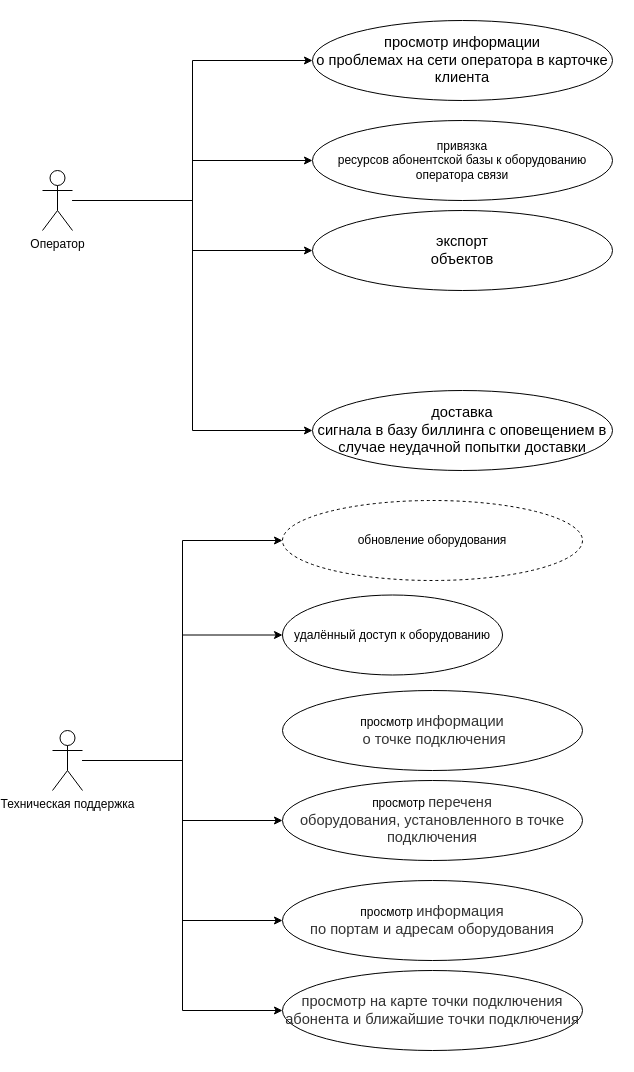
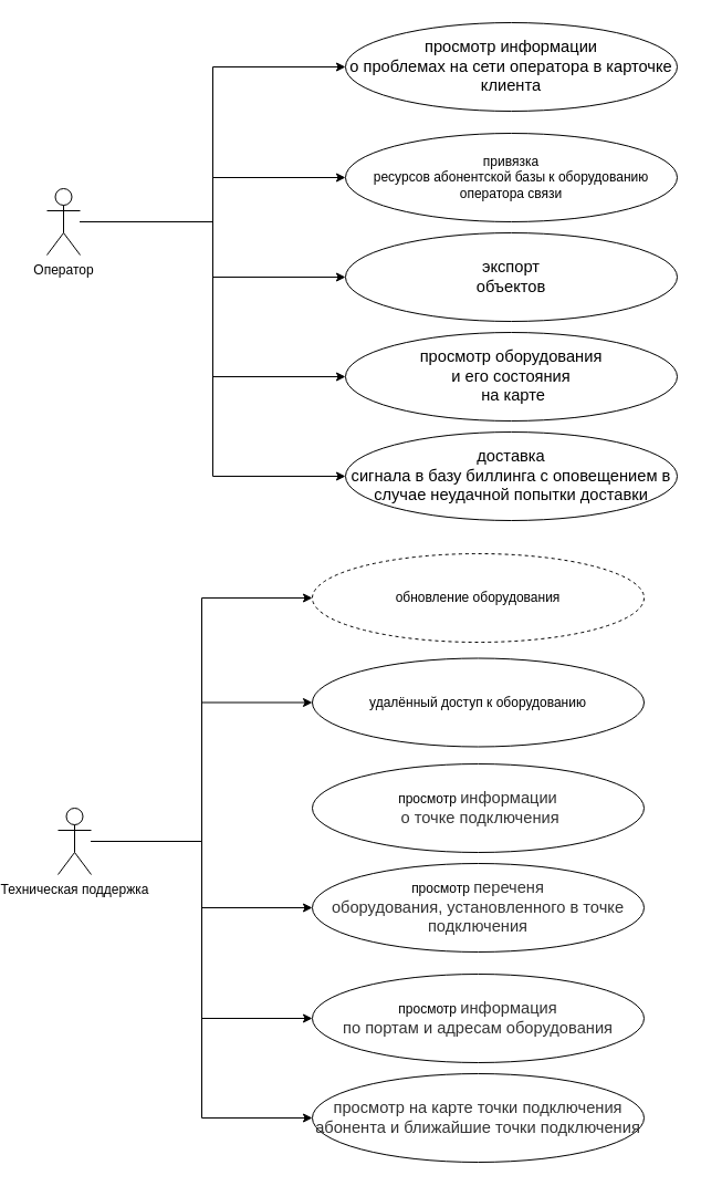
+ <mxCell id="2" style="edgeStyle=orthogonalEdgeStyle;rounded=0;orthogonalLoop=1;jettySize=auto;html=1;entryX=0;entryY=0.5;entryDx=0;entryDy=0;" edge="1" parent="1" source="7" target="10"><mxGeometry relative="1" as="geometry" /></mxCell>
+ <mxCell id="10" value="&lt;div&gt;&lt;span style=&quot;font-size:11.0pt;line-height:&lt;br/&gt;115%;font-family:&amp;quot;Arial&amp;quot;,sans-serif;mso-fareast-font-family:Arial;color:black;&lt;br/&gt;mso-ansi-language:#0019;mso-fareast-language:RU;mso-bidi-language:AR-SA&quot; lang=&quot;ru&quot;&gt;просмотр оборудования&lt;br/&gt;и его состояния&lt;/span&gt;&lt;/div&gt;&lt;div&gt;&lt;span style=&quot;font-size:11.0pt;line-height:&lt;br/&gt;115%;font-family:&amp;quot;Arial&amp;quot;,sans-serif;mso-fareast-font-family:Arial;color:black;&lt;br/&gt;mso-ansi-language:#0019;mso-fareast-language:RU;mso-bidi-language:AR-SA&quot; lang=&quot;ru&quot;&gt;&amp;nbsp;на карте&lt;/span&gt;&lt;/div&gt;" style="ellipse;whiteSpace=wrap;html=1;" vertex="1" parent="1"><mxGeometry x="290" y="300" width="300" height="80" as="geometry" /></mxCell>
- <mxCell id="20" value="&lt;div&gt;удалённый доступ к оборудованию&lt;br&gt;&lt;/div&gt;" style="ellipse;whiteSpace=wrap;html=1;" vertex="1" parent="1"><mxGeometry x="260" y="594.5" width="220" height="80" as="geometry" /></mxCell>
+ <mxCell id="20" value="&lt;div&gt;удалённый доступ к оборудованию&lt;br&gt;&lt;/div&gt;" style="ellipse;whiteSpace=wrap;html=1;" vertex="1" parent="1"><mxGeometry x="260" y="594.5" width="300" height="80" as="geometry" /></mxCell>
